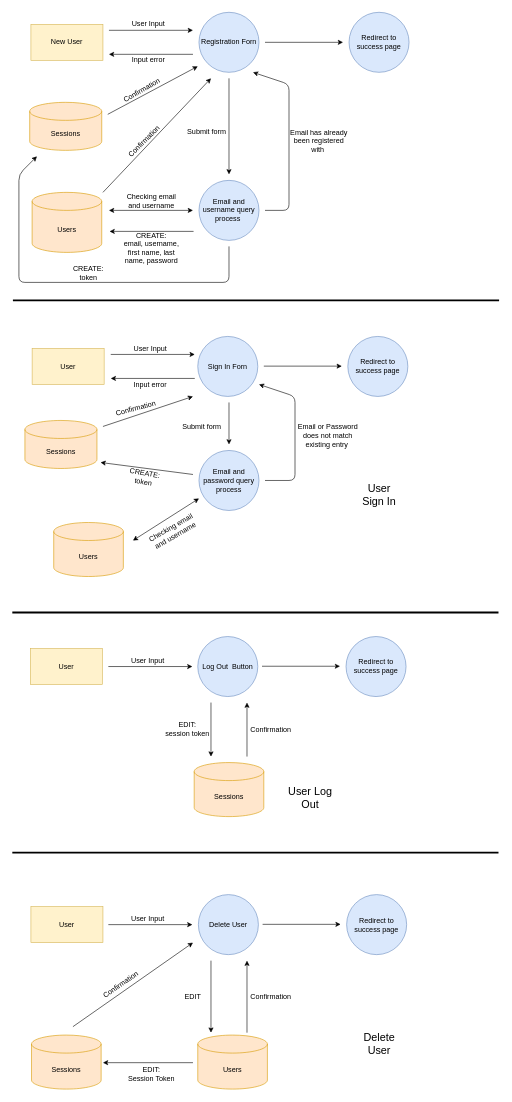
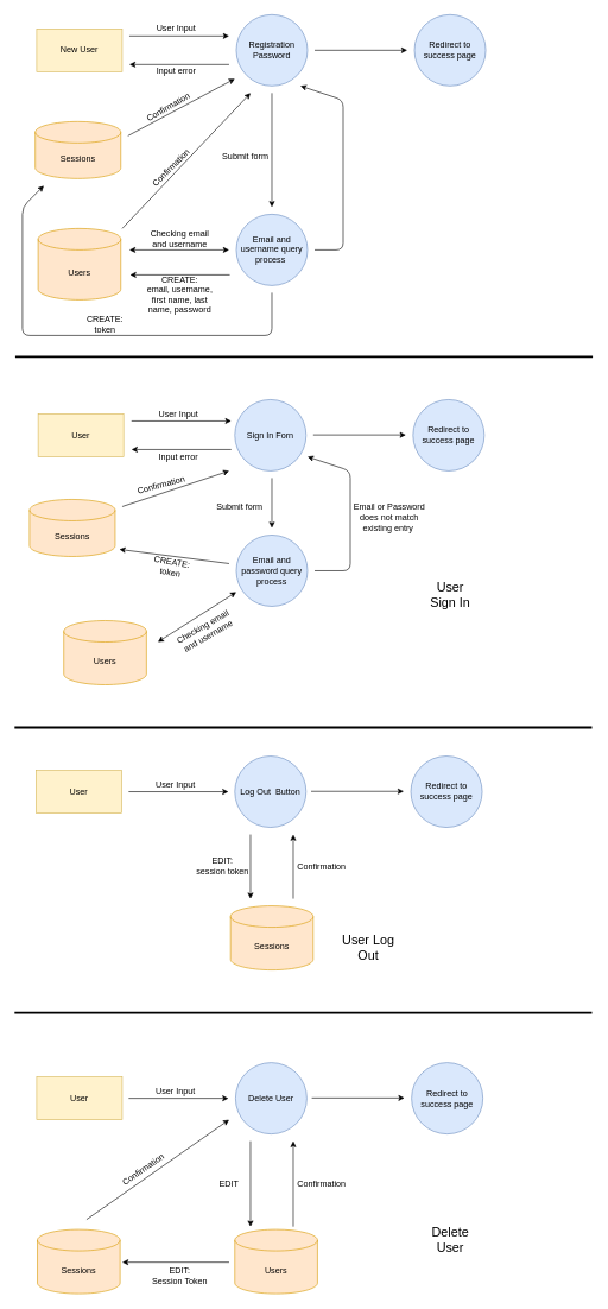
- <mxCell id="3" value="Registration Forn" style="ellipse;whiteSpace=wrap;html=1;aspect=fixed;fillColor=#dae8fc;strokeColor=#6c8ebf;" vertex="1" parent="1"><mxGeometry x="331" y="20" width="100" height="100" as="geometry" /></mxCell>
+ <mxCell id="3" value="Registration Password" style="ellipse;whiteSpace=wrap;html=1;aspect=fixed;fillColor=#dae8fc;strokeColor=#6c8ebf;" vertex="1" parent="1"><mxGeometry x="331" y="20" width="100" height="100" as="geometry" /></mxCell>
- <mxCell id="19" value="Email has already been registered with&amp;nbsp;" style="text;html=1;strokeColor=none;fillColor=none;align=center;verticalAlign=middle;whiteSpace=wrap;rounded=0;" vertex="1" parent="1"><mxGeometry x="481" y="210" width="100" height="50" as="geometry" /></mxCell>
- <mxCell id="44" value="&lt;font style=&quot;font-size: 18px&quot;&gt;User Sign In&lt;/font&gt;" style="text;html=1;strokeColor=none;fillColor=none;align=center;verticalAlign=middle;whiteSpace=wrap;rounded=0;" vertex="1" parent="1"><mxGeometry x="592.5" y="800" width="77" height="50" as="geometry" /></mxCell>
+ <mxCell id="44" value="&lt;font style=&quot;font-size: 18px&quot;&gt;User Sign In&lt;/font&gt;" style="text;html=1;strokeColor=none;fillColor=none;align=center;verticalAlign=middle;whiteSpace=wrap;rounded=0;" vertex="1" parent="1"><mxGeometry x="592.5" y="810" width="77" height="50" as="geometry" /></mxCell>
